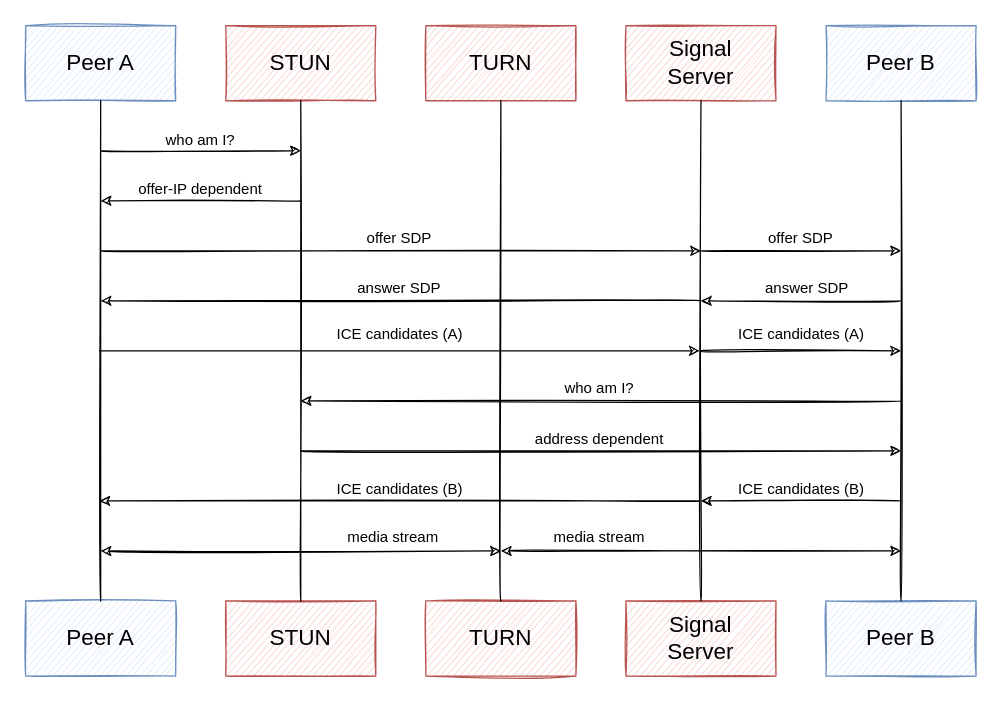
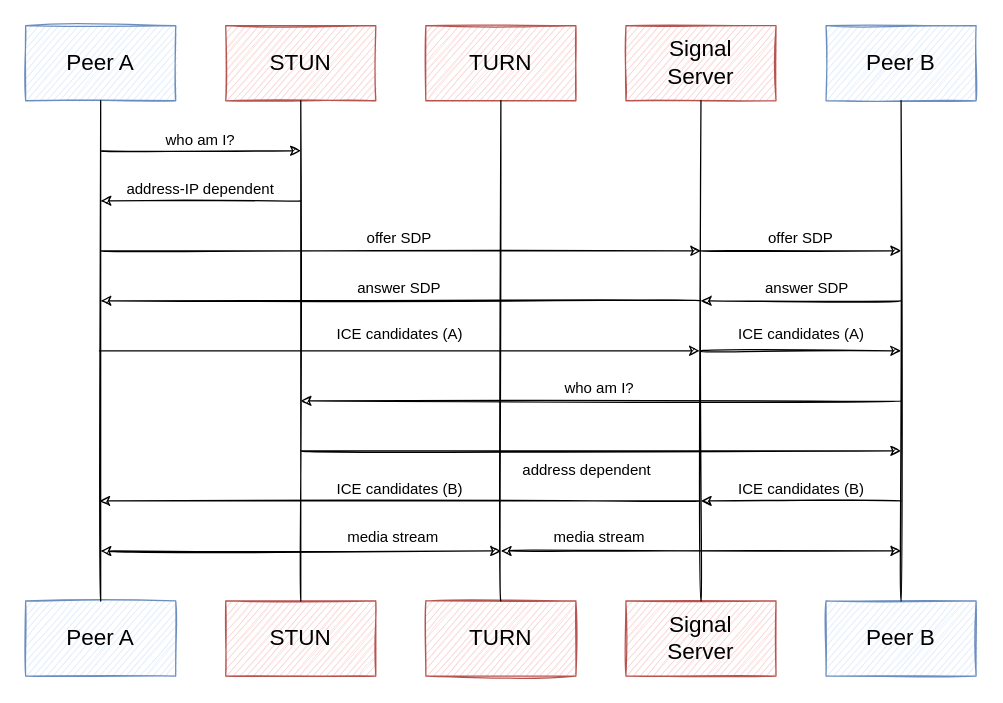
- <mxCell id="36" value="&lt;font style=&quot;font-size: 12px&quot;&gt;offer-IP dependent&lt;/font&gt;" style="text;html=1;strokeColor=none;fillColor=none;align=center;verticalAlign=middle;whiteSpace=wrap;rounded=0;sketch=1;fontSize=18;" vertex="1" parent="1"><mxGeometry x="90" y="134" width="140" height="30" as="geometry" /></mxCell>
+ <mxCell id="36" value="&lt;font style=&quot;font-size: 12px&quot;&gt;address-IP dependent&lt;/font&gt;" style="text;html=1;strokeColor=none;fillColor=none;align=center;verticalAlign=middle;whiteSpace=wrap;rounded=0;sketch=1;fontSize=18;" vertex="1" parent="1"><mxGeometry x="90" y="134" width="140" height="30" as="geometry" /></mxCell>
- <mxCell id="40" value="&lt;font style=&quot;font-size: 12px&quot;&gt;address dependent&lt;/font&gt;" style="text;html=1;strokeColor=none;fillColor=none;align=center;verticalAlign=middle;whiteSpace=wrap;rounded=0;sketch=1;fontSize=18;" vertex="1" parent="1"><mxGeometry x="409" y="334" width="140" height="30" as="geometry" /></mxCell>
+ <mxCell id="40" value="&lt;font style=&quot;font-size: 12px&quot;&gt;address dependent&lt;/font&gt;" style="text;html=1;strokeColor=none;fillColor=none;align=center;verticalAlign=middle;whiteSpace=wrap;rounded=0;sketch=1;fontSize=18;" vertex="1" parent="1"><mxGeometry x="399" y="359" width="140" height="30" as="geometry" /></mxCell>
